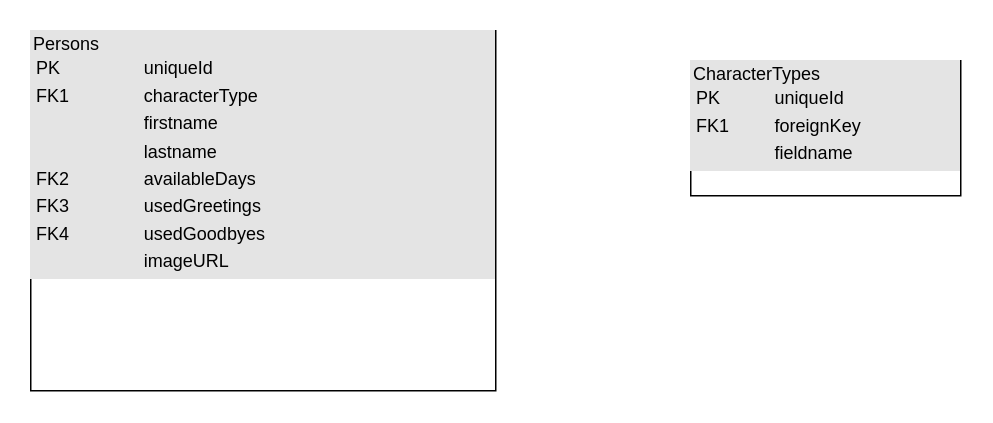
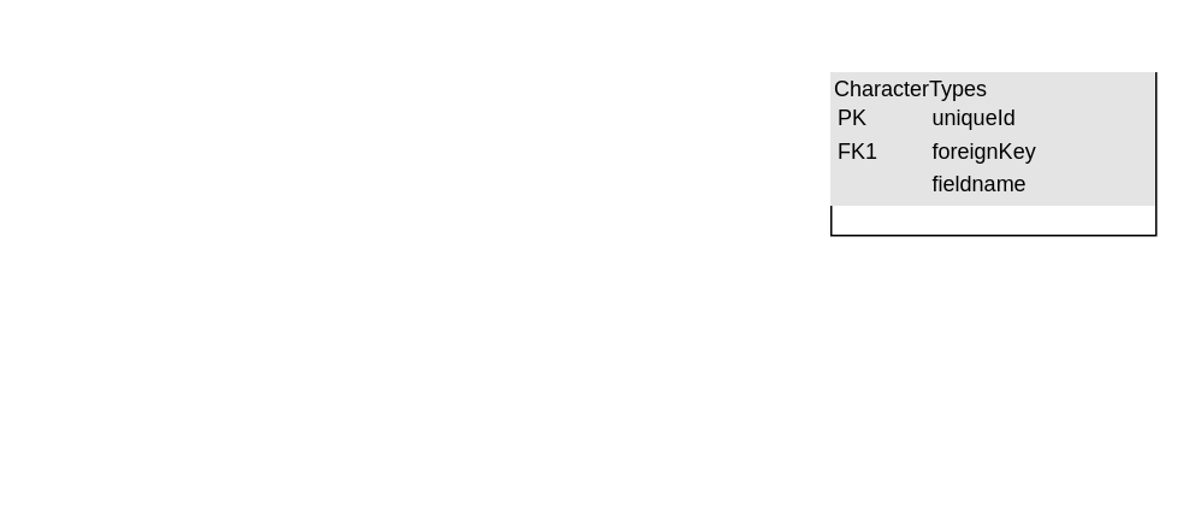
- <mxCell id="2" value="&lt;div style=&quot;box-sizing:border-box;width:100%;background:#e4e4e4;padding:2px;&quot;&gt;Persons&lt;table style=&quot;background-color: initial; font-size: 1em; width: 100%;&quot; cellpadding=&quot;2&quot; cellspacing=&quot;0&quot;&gt;&lt;tbody&gt;&lt;tr&gt;&lt;td&gt;PK&lt;/td&gt;&lt;td&gt;uniqueId&lt;/td&gt;&lt;/tr&gt;&lt;tr&gt;&lt;td&gt;FK1&lt;/td&gt;&lt;td&gt;characterType&lt;/td&gt;&lt;/tr&gt;&lt;tr&gt;&lt;td&gt;&lt;/td&gt;&lt;td&gt;firstname&lt;br&gt;&lt;/td&gt;&lt;/tr&gt;&lt;tr&gt;&lt;td&gt;&lt;br&gt;&lt;/td&gt;&lt;td&gt;lastname&lt;/td&gt;&lt;/tr&gt;&lt;tr&gt;&lt;td&gt;FK2&lt;/td&gt;&lt;td&gt;availableDays&lt;/td&gt;&lt;/tr&gt;&lt;tr&gt;&lt;td&gt;FK3&lt;/td&gt;&lt;td&gt;usedGreetings&lt;/td&gt;&lt;/tr&gt;&lt;tr&gt;&lt;td&gt;FK4&lt;/td&gt;&lt;td&gt;usedGoodbyes&lt;/td&gt;&lt;/tr&gt;&lt;tr&gt;&lt;td&gt;&lt;br&gt;&lt;/td&gt;&lt;td&gt;imageURL&lt;/td&gt;&lt;/tr&gt;&lt;/tbody&gt;&lt;/table&gt;&lt;/div&gt;" style="verticalAlign=top;align=left;overflow=fill;html=1;" vertex="1" parent="1"><mxGeometry x="20" y="20" width="310" height="240" as="geometry" /></mxCell>
